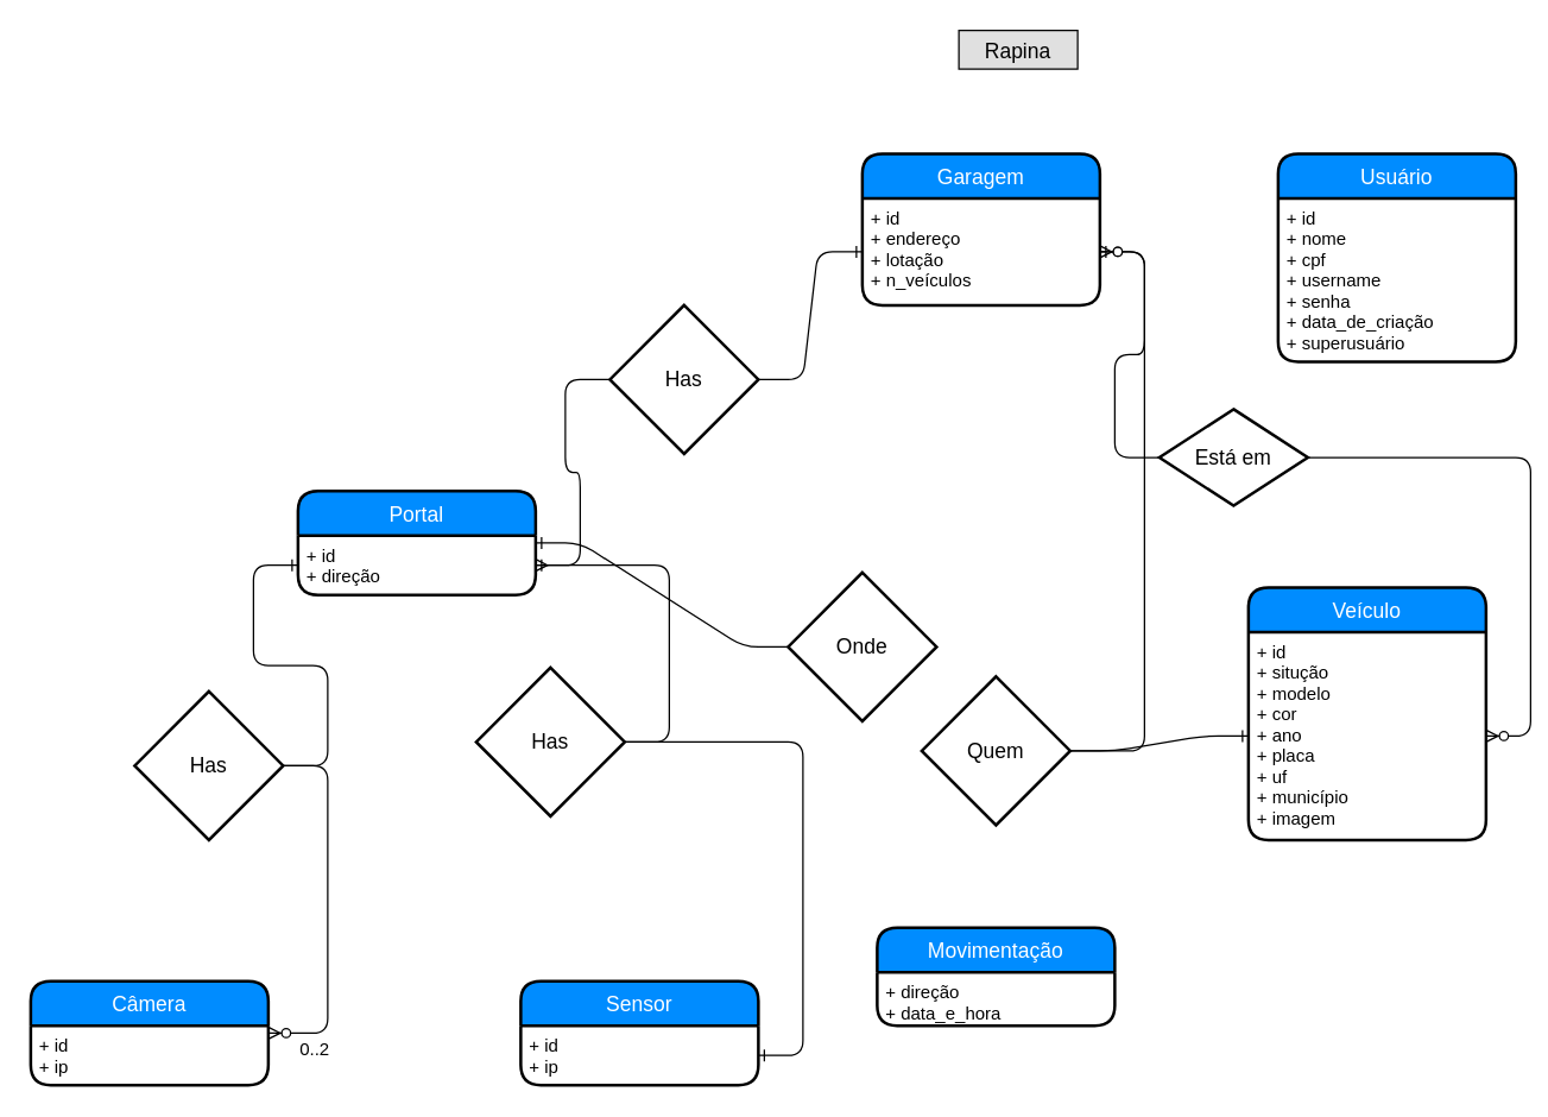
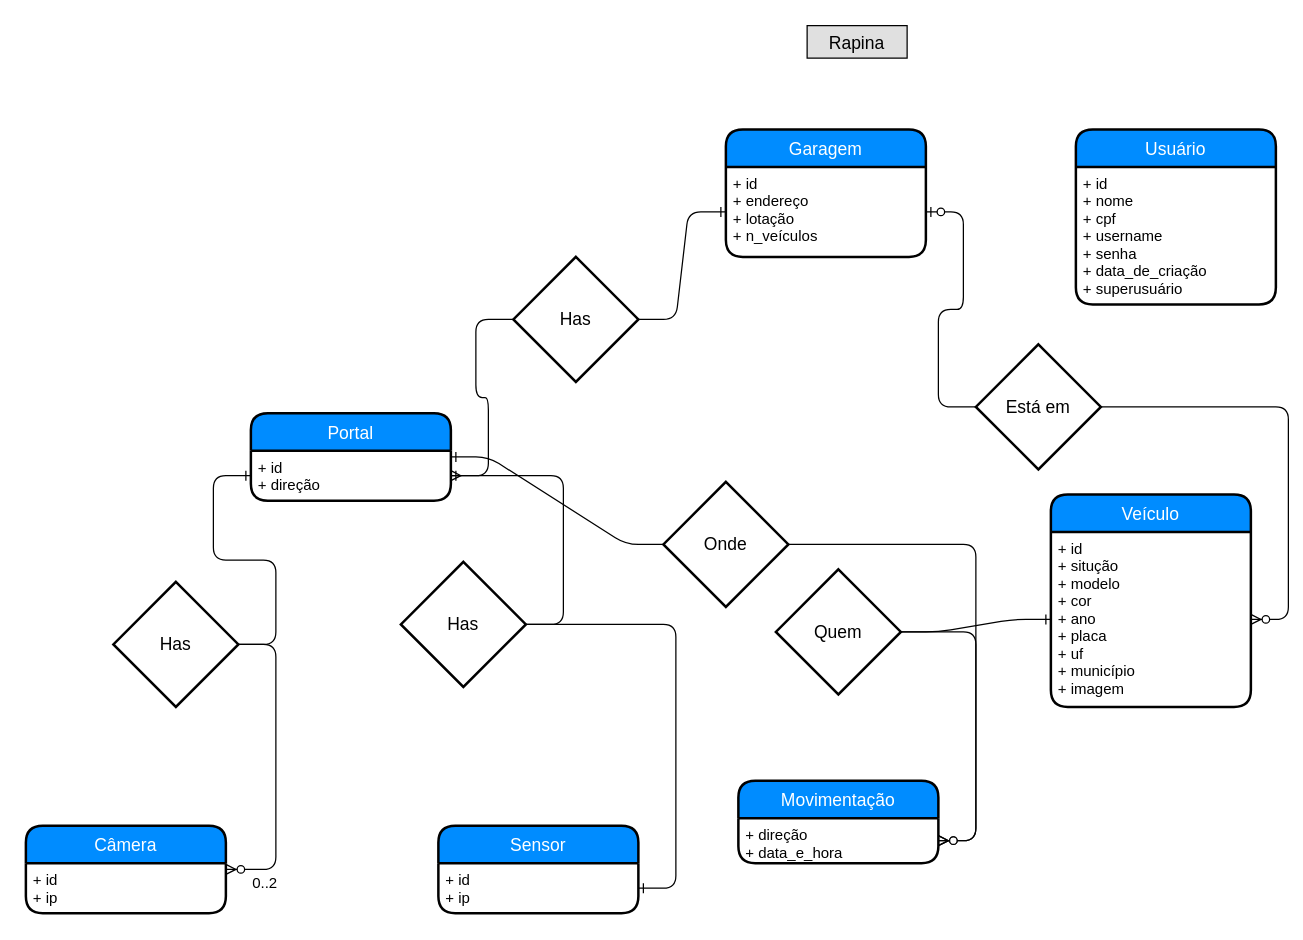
- <mxCell id="7" value="Está em" style="shape=rhombus;strokeWidth=2;fontSize=17;perimeter=rhombusPerimeter;whiteSpace=wrap;html=1;align=center;fontSize=14;" vertex="1" parent="1"><mxGeometry x="780" y="275" width="100" height="65" as="geometry" /></mxCell>
+ <mxCell id="7" value="Está em" style="shape=rhombus;strokeWidth=2;fontSize=17;perimeter=rhombusPerimeter;whiteSpace=wrap;html=1;align=center;fontSize=14;" vertex="1" parent="1"><mxGeometry x="780" y="275" width="100" height="100" as="geometry" /></mxCell>
- <mxCell id="35" value="" style="edgeStyle=entityRelationEdgeStyle;fontSize=12;html=1;endArrow=ERzeroToMany;endFill=1;" edge="1" parent="1" source="31" target="4"><mxGeometry width="100" height="100" relative="1" as="geometry"><mxPoint x="590" y="375" as="sourcePoint" /><mxPoint x="690" y="275" as="targetPoint" /></mxGeometry></mxCell>
+ <mxCell id="35" value="" style="edgeStyle=entityRelationEdgeStyle;fontSize=12;html=1;endArrow=ERzeroToMany;endFill=1;" edge="1" parent="1" source="31" target="29"><mxGeometry width="100" height="100" relative="1" as="geometry"><mxPoint x="590" y="375" as="sourcePoint" /><mxPoint x="690" y="275" as="targetPoint" /></mxGeometry></mxCell>
+ <mxCell id="34" value="" style="edgeStyle=entityRelationEdgeStyle;fontSize=12;html=1;endArrow=ERzeroToMany;endFill=1;" edge="1" parent="1" source="30" target="29"><mxGeometry width="100" height="100" relative="1" as="geometry"><mxPoint x="560" y="365" as="sourcePoint" /><mxPoint x="660" y="265" as="targetPoint" /></mxGeometry></mxCell>
